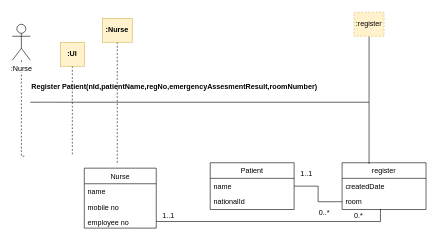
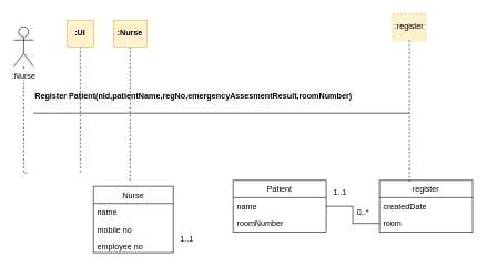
- <mxCell id="5" value="&lt;b&gt;:UI&lt;/b&gt;" style="rounded=0;whiteSpace=wrap;html=1;fillColor=#fff2cc;strokeColor=#d6b656;" vertex="1" parent="1"><mxGeometry x="100" y="70" width="40" height="40" as="geometry" /></mxCell>
+ <mxCell id="5" value="&lt;b&gt;:UI&lt;/b&gt;" style="rounded=0;whiteSpace=wrap;html=1;fillColor=#fff2cc;strokeColor=#d6b656;" vertex="1" parent="1"><mxGeometry x="100" y="30" width="40" height="40" as="geometry" /></mxCell>
- <mxCell id="16" style="edgeStyle=orthogonalEdgeStyle;rounded=0;orthogonalLoop=1;jettySize=auto;html=1;entryX=0.321;entryY=0.026;entryDx=0;entryDy=0;entryPerimeter=0;endArrow=none;endFill=0;dashed=0;" edge="1" parent="1" source="17" target="18"><mxGeometry relative="1" as="geometry" /></mxCell>
+ <mxCell id="16" style="edgeStyle=orthogonalEdgeStyle;rounded=0;orthogonalLoop=1;jettySize=auto;html=1;entryX=0.321;entryY=0.026;entryDx=0;entryDy=0;entryPerimeter=0;endArrow=none;endFill=0;dashed=1;" edge="1" parent="1" source="17" target="18"><mxGeometry relative="1" as="geometry" /></mxCell>
- <mxCell id="15" value="nationalId" style="text;strokeColor=none;fillColor=none;align=left;verticalAlign=top;spacingLeft=4;spacingRight=4;overflow=hidden;rotatable=0;points=[[0,0.5],[1,0.5]];portConstraint=eastwest;" vertex="1" parent="13"><mxGeometry y="52" width="140" height="26" as="geometry" /></mxCell>
+ <mxCell id="15" value="roomNumber" style="text;strokeColor=none;fillColor=none;align=left;verticalAlign=top;spacingLeft=4;spacingRight=4;overflow=hidden;rotatable=0;points=[[0,0.5],[1,0.5]];portConstraint=eastwest;" vertex="1" parent="13"><mxGeometry y="52" width="140" height="26" as="geometry" /></mxCell>
- <mxCell id="22" value="0..*" style="text;html=1;align=center;verticalAlign=middle;resizable=0;points=[];;autosize=1;" vertex="1" parent="1"><mxGeometry x="525" y="345" width="30" height="20" as="geometry" /></mxCell>
+ <mxCell id="22" value="0..*" style="text;html=1;align=center;verticalAlign=middle;resizable=0;points=[];;autosize=1;" vertex="1" parent="1"><mxGeometry x="530" y="310" width="30" height="20" as="geometry" /></mxCell>
- <mxCell id="23" style="edgeStyle=orthogonalEdgeStyle;rounded=0;orthogonalLoop=1;jettySize=auto;html=1;entryX=0.457;entryY=0.962;entryDx=0;entryDy=0;entryPerimeter=0;endArrow=none;endFill=0;" edge="1" parent="1" source="11" target="20"><mxGeometry relative="1" as="geometry" /></mxCell>
- <mxCell id="24" value="0.*" style="text;html=1;align=center;verticalAlign=middle;resizable=0;points=[];;labelBackgroundColor=#ffffff;" vertex="1" connectable="0" parent="23"><mxGeometry x="0.635" y="4" relative="1" as="geometry"><mxPoint x="13" y="-7" as="offset" /></mxGeometry></mxCell>
